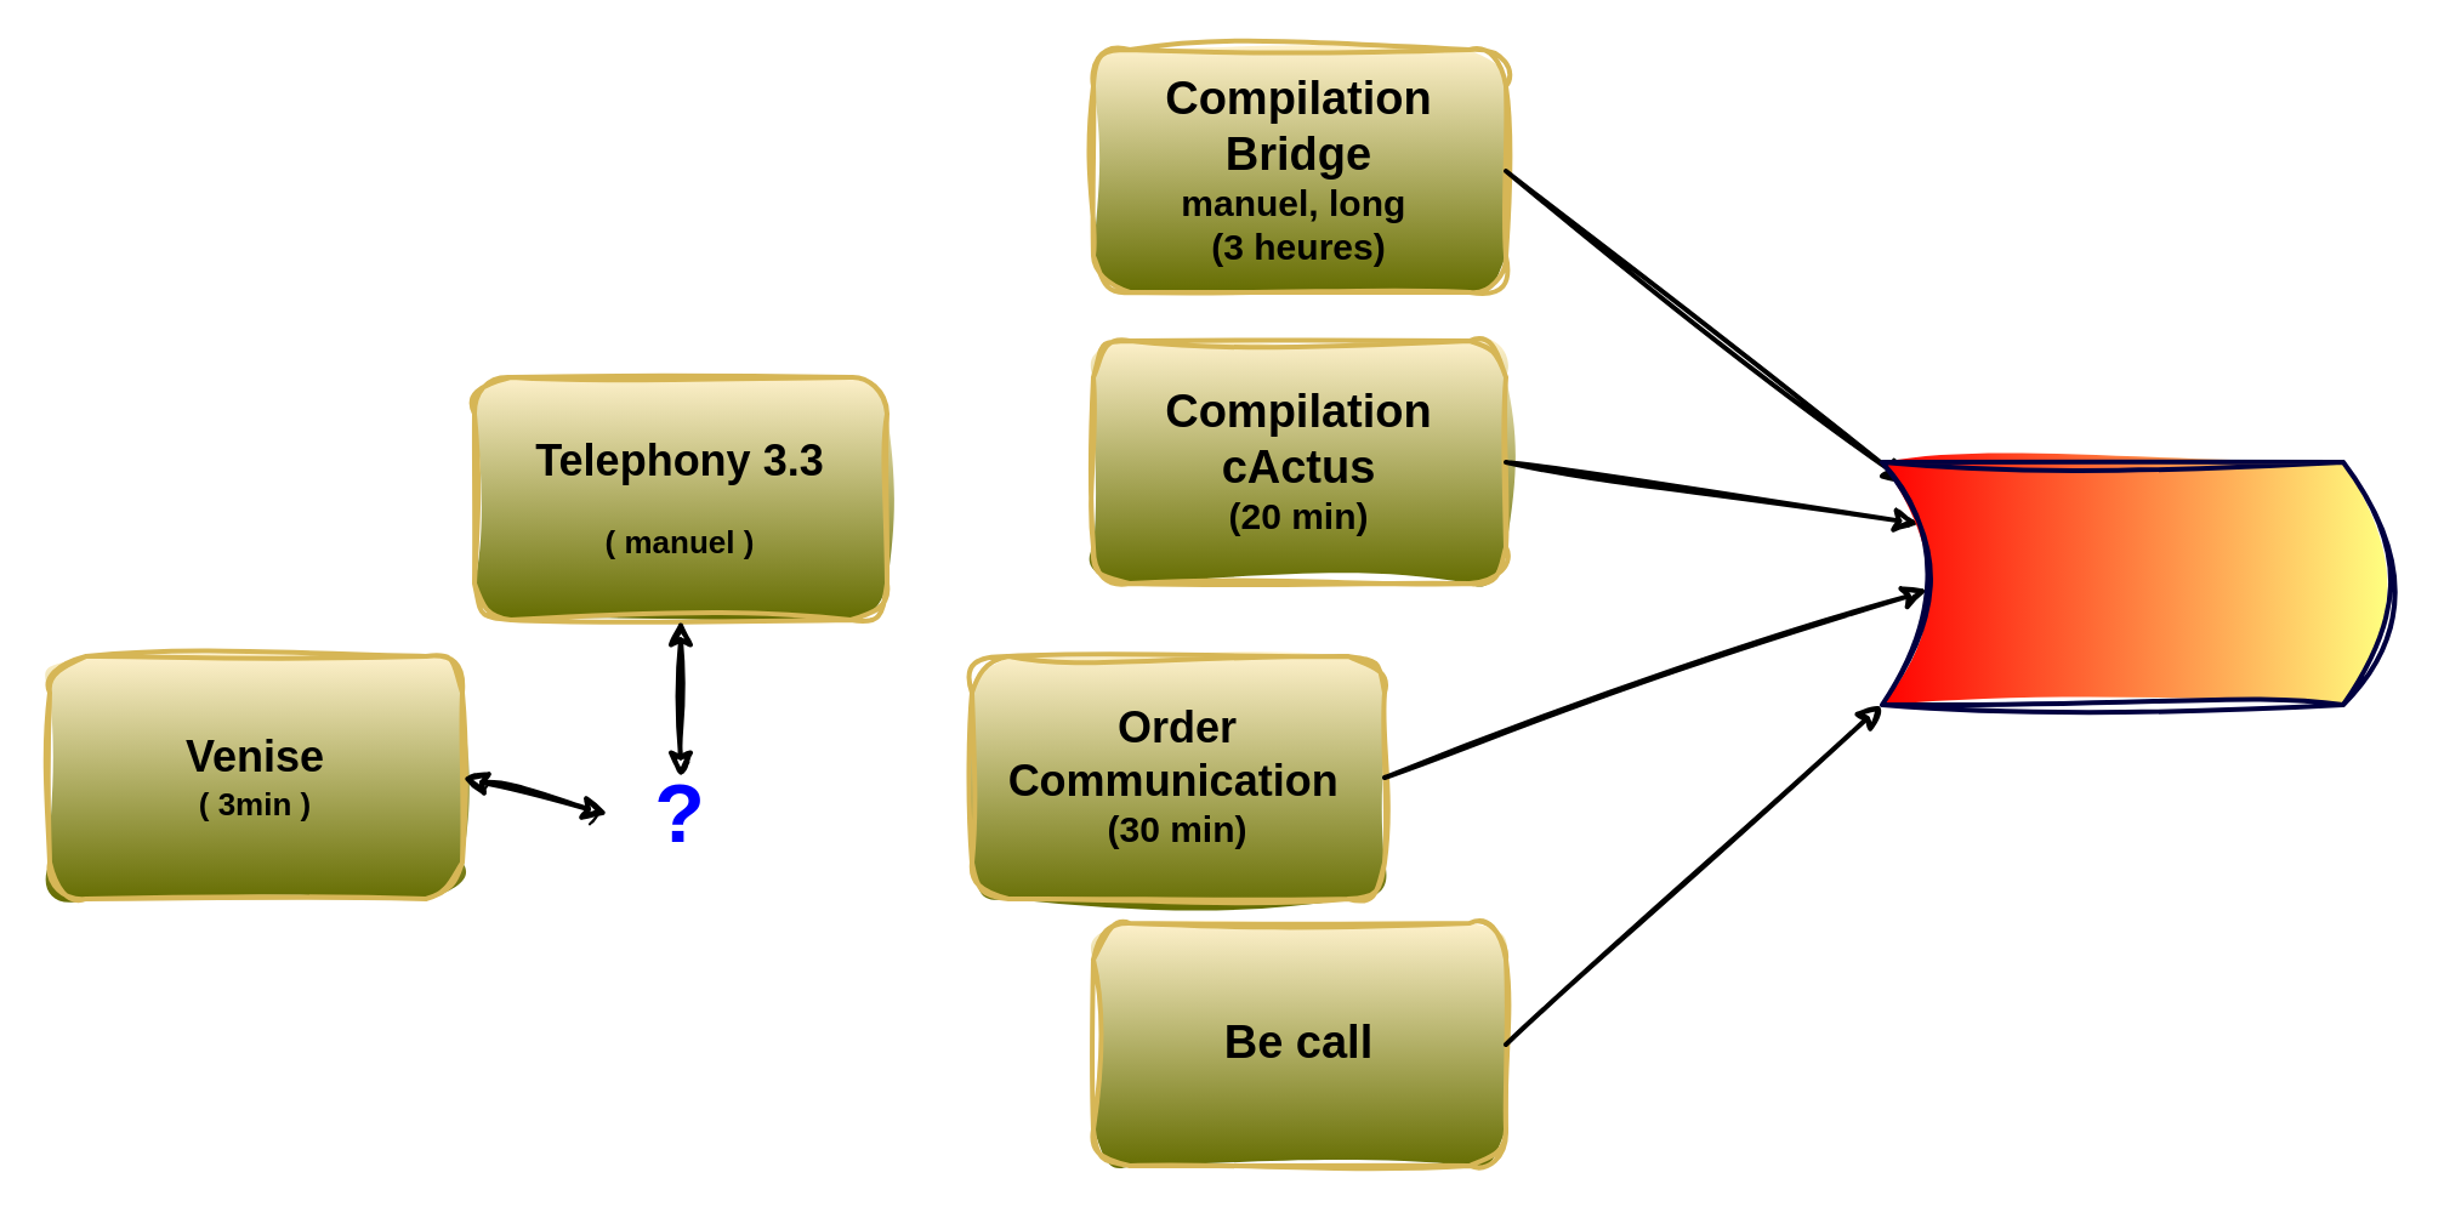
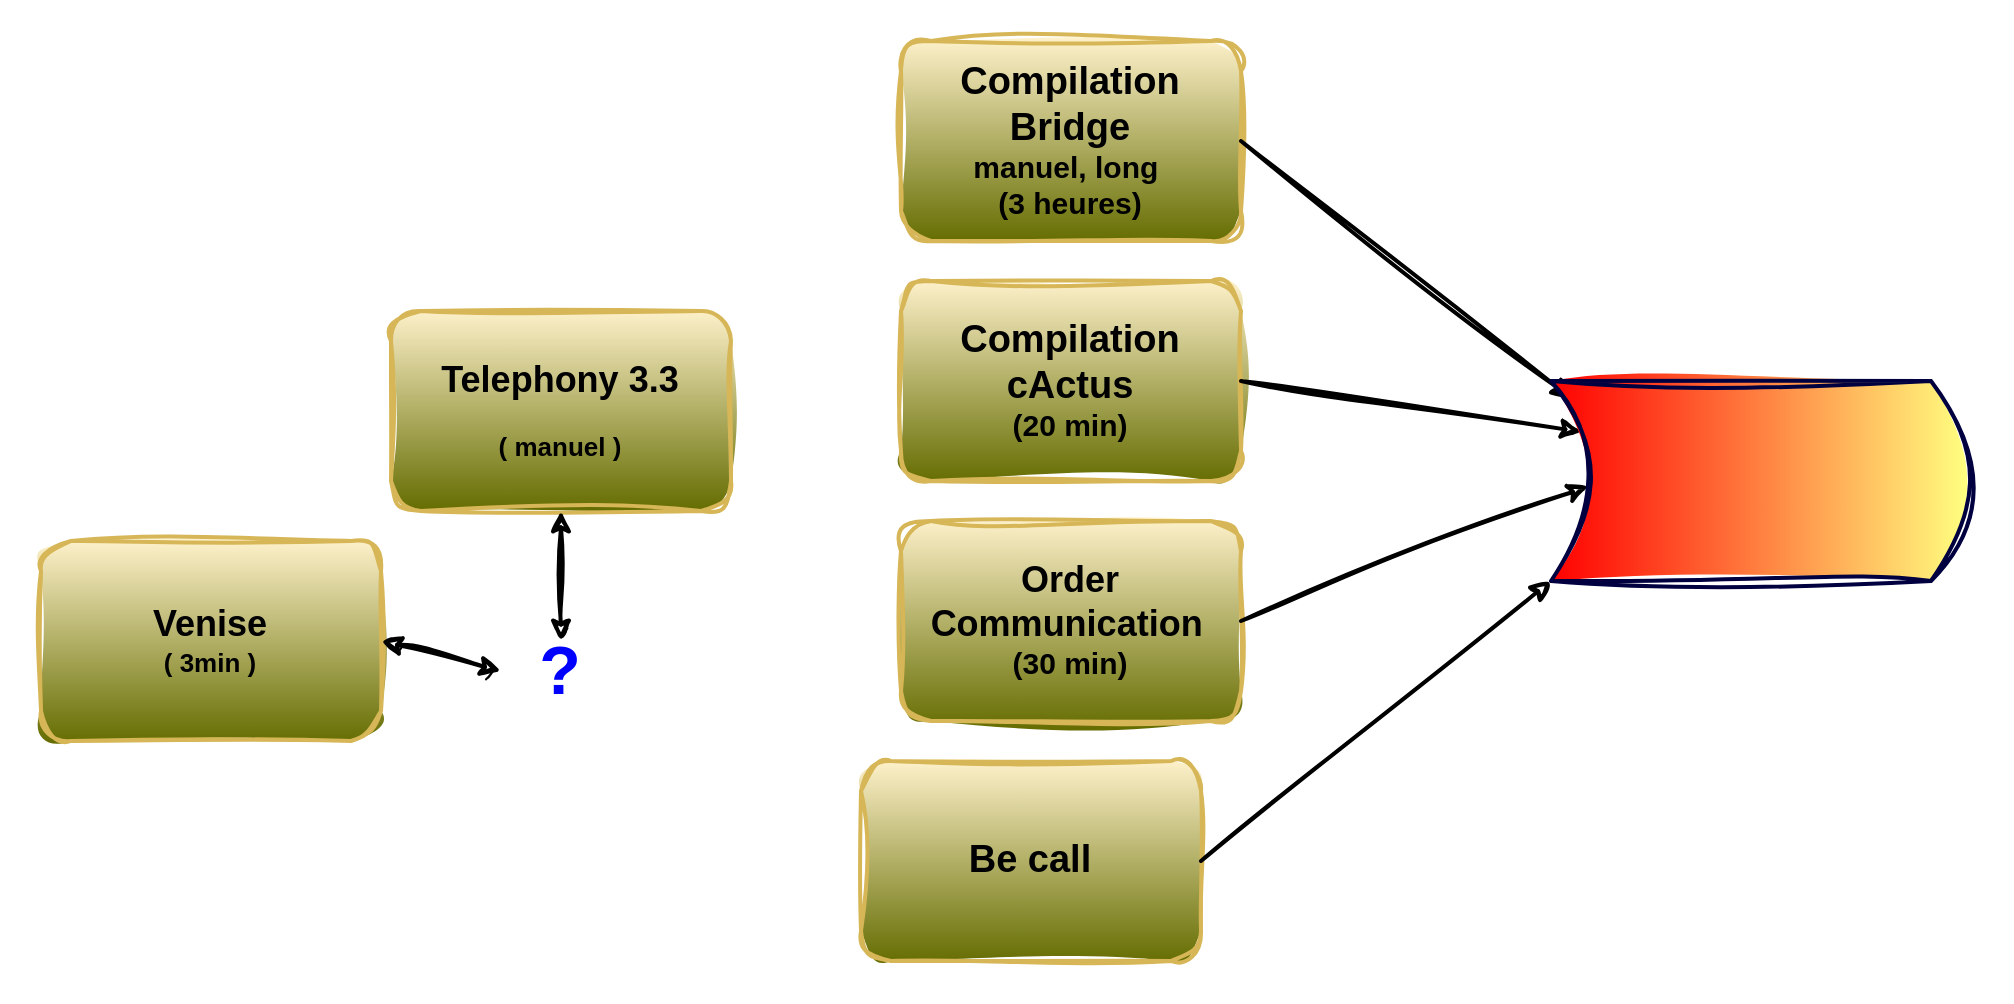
- <mxCell id="6" value="&lt;div&gt;&lt;font size=&quot;1&quot;&gt;&lt;b style=&quot;font-size: 18px;&quot;&gt;Order Communication&lt;/b&gt;&lt;/font&gt;&amp;nbsp;&lt;/div&gt;&lt;div&gt;&lt;b&gt;&lt;font style=&quot;font-size: 15px;&quot;&gt;(30 min)&lt;/font&gt;&lt;/b&gt;&lt;/div&gt;" style="rounded=1;whiteSpace=wrap;html=1;fillColor=#fff2cc;strokeColor=#d6b656;gradientColor=#646c00;sketch=1;curveFitting=1;jiggle=2;shadow=0;strokeWidth=2;" vertex="1" parent="1"><mxGeometry x="400" y="270" width="170" height="100" as="geometry" /></mxCell>
+ <mxCell id="6" value="&lt;div&gt;&lt;font size=&quot;1&quot;&gt;&lt;b style=&quot;font-size: 18px;&quot;&gt;Order Communication&lt;/b&gt;&lt;/font&gt;&amp;nbsp;&lt;/div&gt;&lt;div&gt;&lt;b&gt;&lt;font style=&quot;font-size: 15px;&quot;&gt;(30 min)&lt;/font&gt;&lt;/b&gt;&lt;/div&gt;" style="rounded=1;whiteSpace=wrap;html=1;fillColor=#fff2cc;strokeColor=#d6b656;gradientColor=#646c00;sketch=1;curveFitting=1;jiggle=2;shadow=0;strokeWidth=2;" vertex="1" parent="1"><mxGeometry x="450" y="260" width="170" height="100" as="geometry" /></mxCell>
- <mxCell id="8" value="&lt;font style=&quot;font-size: 19px;&quot;&gt;&lt;b&gt;Be call&lt;/b&gt;&lt;/font&gt;" style="rounded=1;whiteSpace=wrap;html=1;fillColor=#fff2cc;strokeColor=#d6b656;gradientColor=#646c00;sketch=1;curveFitting=1;jiggle=2;shadow=0;strokeWidth=2;" vertex="1" parent="1"><mxGeometry x="450" y="380" width="170" height="100" as="geometry" /></mxCell>
+ <mxCell id="8" value="&lt;font style=&quot;font-size: 19px;&quot;&gt;&lt;b&gt;Be call&lt;/b&gt;&lt;/font&gt;" style="rounded=1;whiteSpace=wrap;html=1;fillColor=#fff2cc;strokeColor=#d6b656;gradientColor=#646c00;sketch=1;curveFitting=1;jiggle=2;shadow=0;strokeWidth=2;" vertex="1" parent="1"><mxGeometry x="430" y="380" width="170" height="100" as="geometry" /></mxCell>
